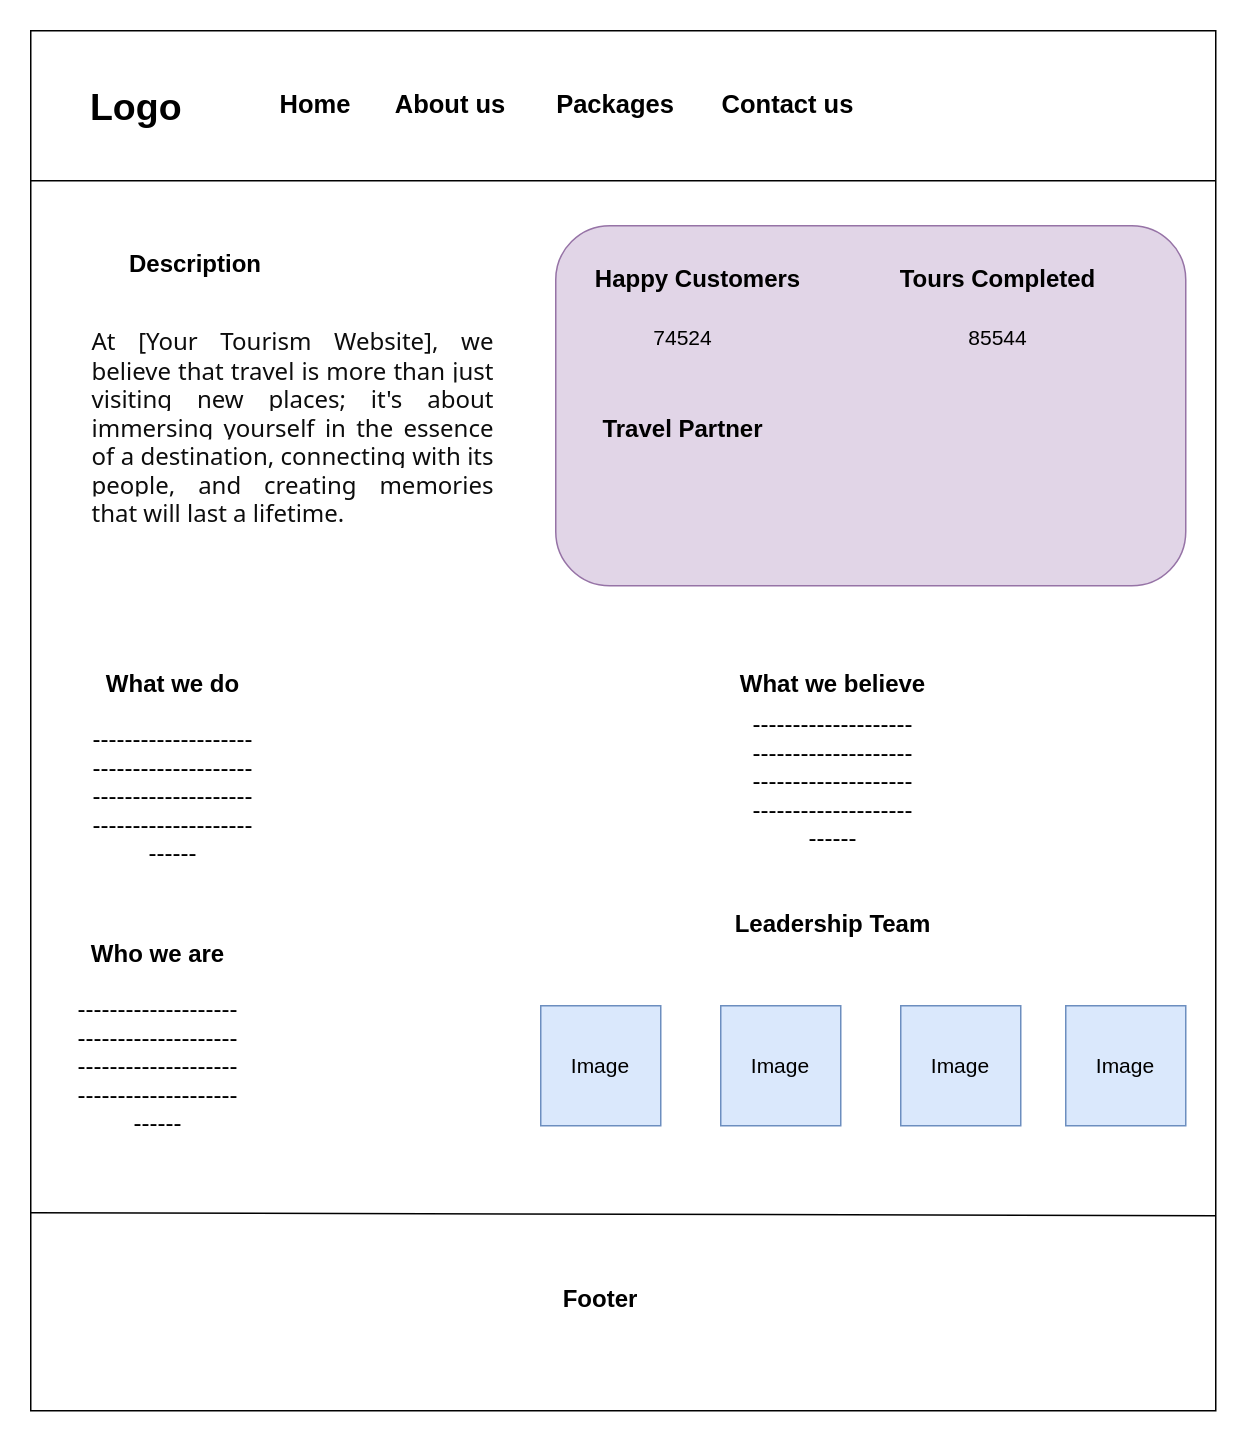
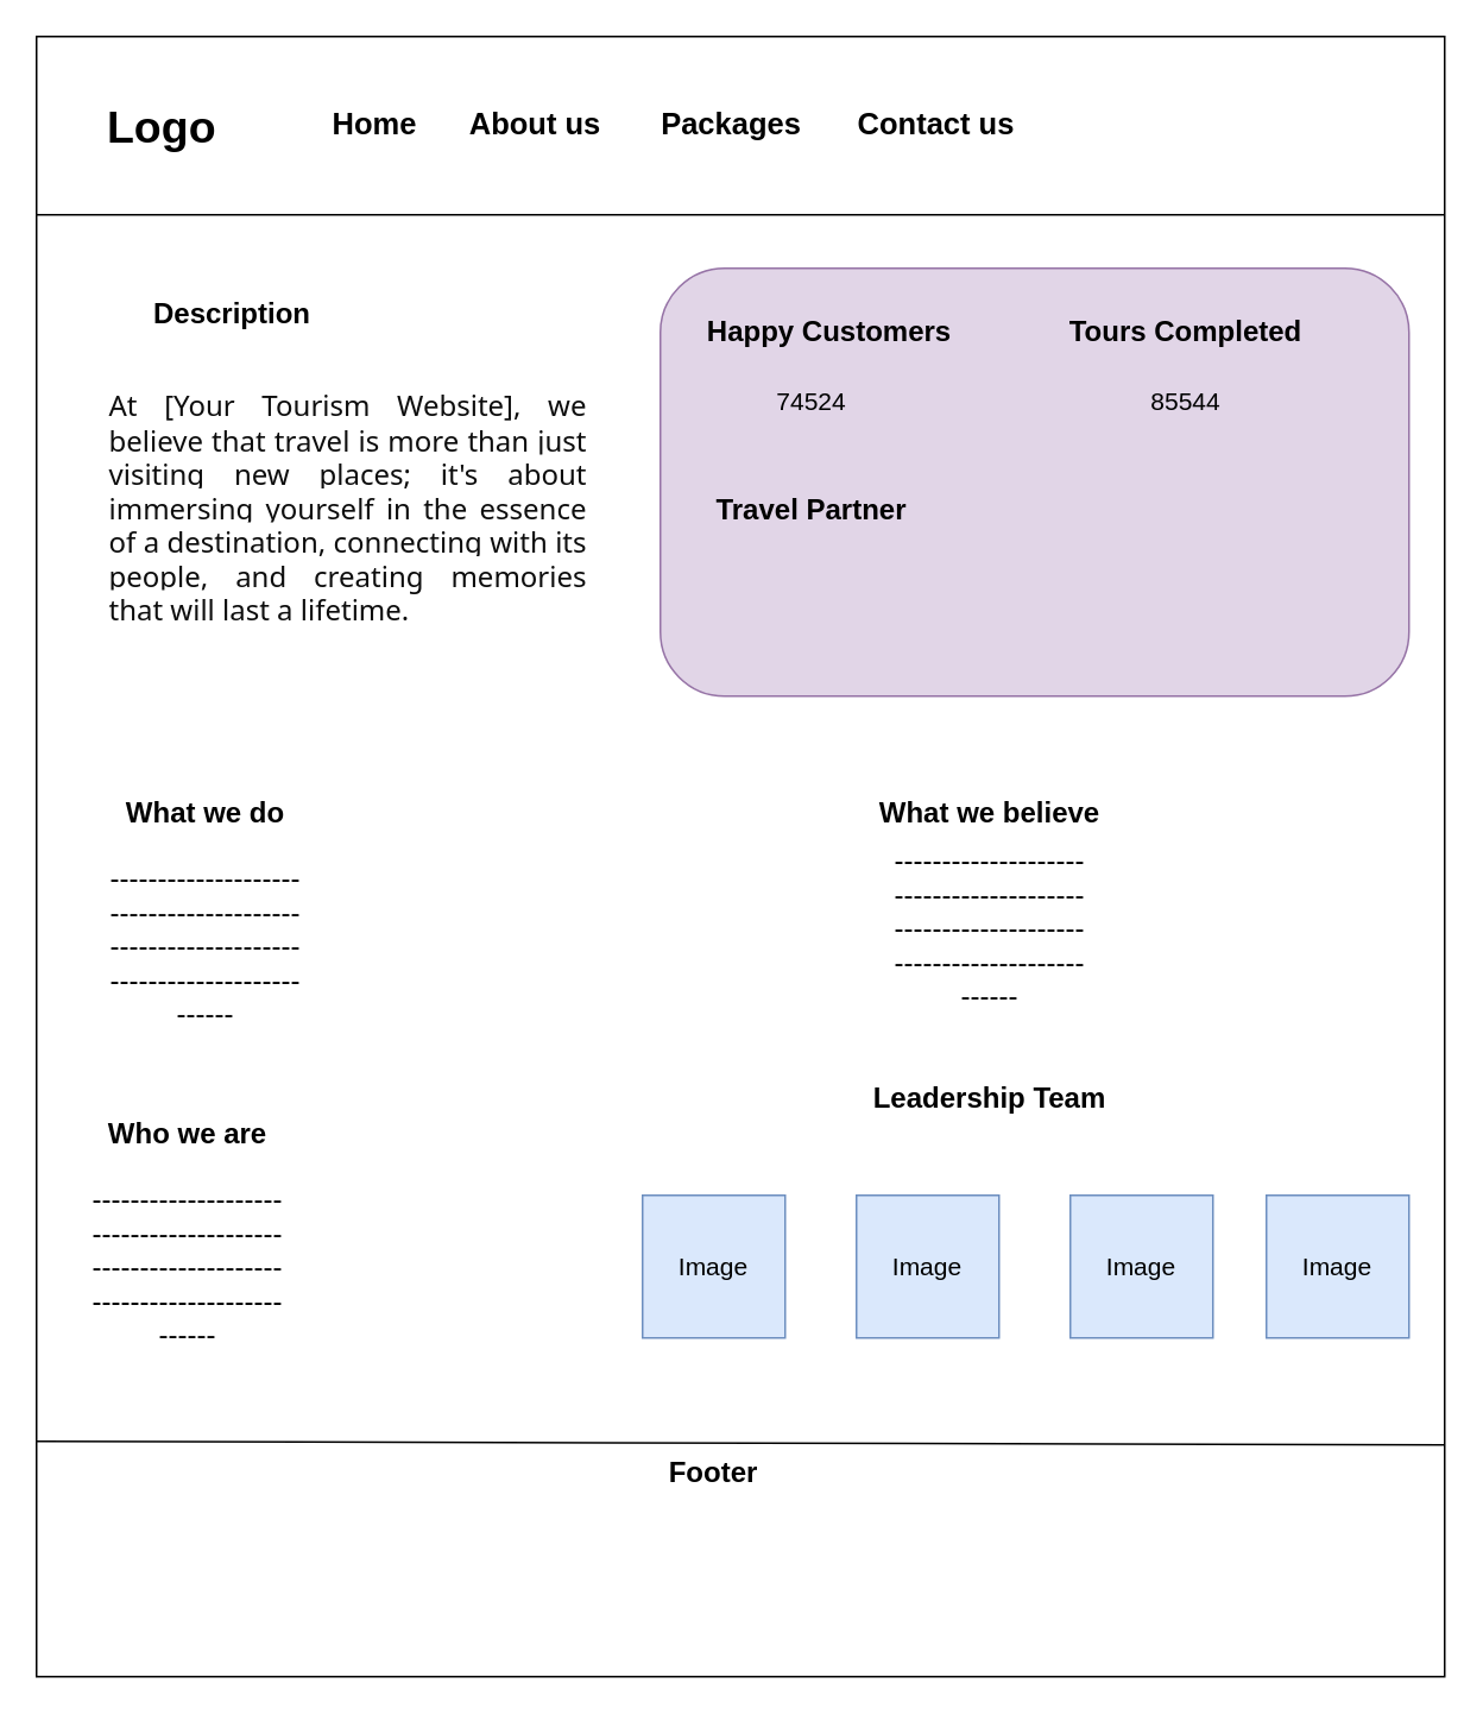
- <mxCell id="62" value="&lt;font style=&quot;font-size: 16px;&quot;&gt;&lt;b&gt;Footer&lt;/b&gt;&lt;/font&gt;" style="text;strokeColor=none;align=center;fillColor=none;html=1;verticalAlign=middle;whiteSpace=wrap;rounded=0;" vertex="1" parent="1"><mxGeometry x="325" y="850" width="150" height="30" as="geometry" /></mxCell>
+ <mxCell id="62" value="&lt;font style=&quot;font-size: 16px;&quot;&gt;&lt;b&gt;Footer&lt;/b&gt;&lt;/font&gt;" style="text;strokeColor=none;align=center;fillColor=none;html=1;verticalAlign=middle;whiteSpace=wrap;rounded=0;" vertex="1" parent="1"><mxGeometry x="325" y="810" width="150" height="30" as="geometry" /></mxCell>
